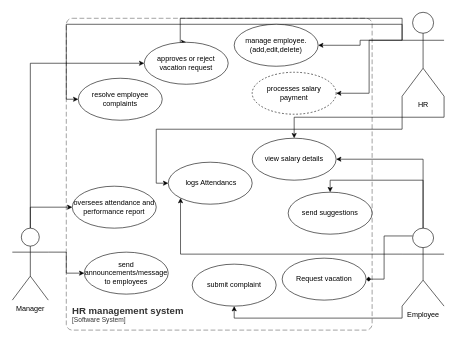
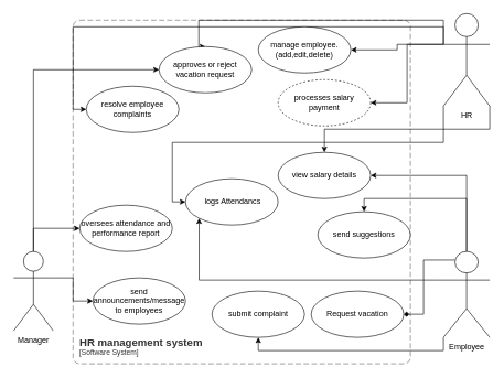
- <mxCell id="20" value="Request vacation" style="ellipse;whiteSpace=wrap;html=1;" parent="1" vertex="1"><mxGeometry x="470" y="430" width="140" height="70" as="geometry" /></mxCell>
+ <mxCell id="20" value="Request vacation" style="ellipse;whiteSpace=wrap;html=1;" parent="1" vertex="1"><mxGeometry x="470" y="440" width="140" height="70" as="geometry" /></mxCell>
